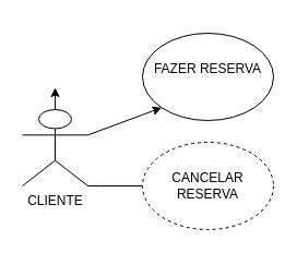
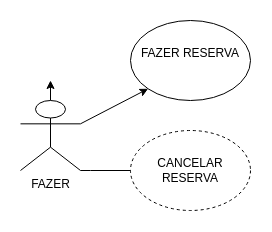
- <mxCell id="5" value="FAZER RESERVA&lt;div&gt;&lt;br&gt;&lt;/div&gt;" style="ellipse;whiteSpace=wrap;html=1;" parent="1" vertex="1"><mxGeometry x="130" y="30" width="120" height="80" as="geometry" /></mxCell>
+ <mxCell id="5" value="FAZER RESERVA&lt;div&gt;&lt;br&gt;&lt;/div&gt;" style="ellipse;whiteSpace=wrap;html=1;" parent="1" vertex="1"><mxGeometry x="130" y="20" width="120" height="80" as="geometry" /></mxCell>
- <mxCell id="4" value="CLIENTE" style="shape=umlActor;verticalLabelPosition=bottom;verticalAlign=top;html=1;outlineConnect=0;" parent="1" vertex="1"><mxGeometry x="20" y="100" width="60" height="70" as="geometry" /></mxCell>
+ <mxCell id="4" value="FAZER" style="shape=umlActor;verticalLabelPosition=bottom;verticalAlign=top;html=1;outlineConnect=0;" parent="1" vertex="1"><mxGeometry x="20" y="100" width="60" height="70" as="geometry" /></mxCell>
